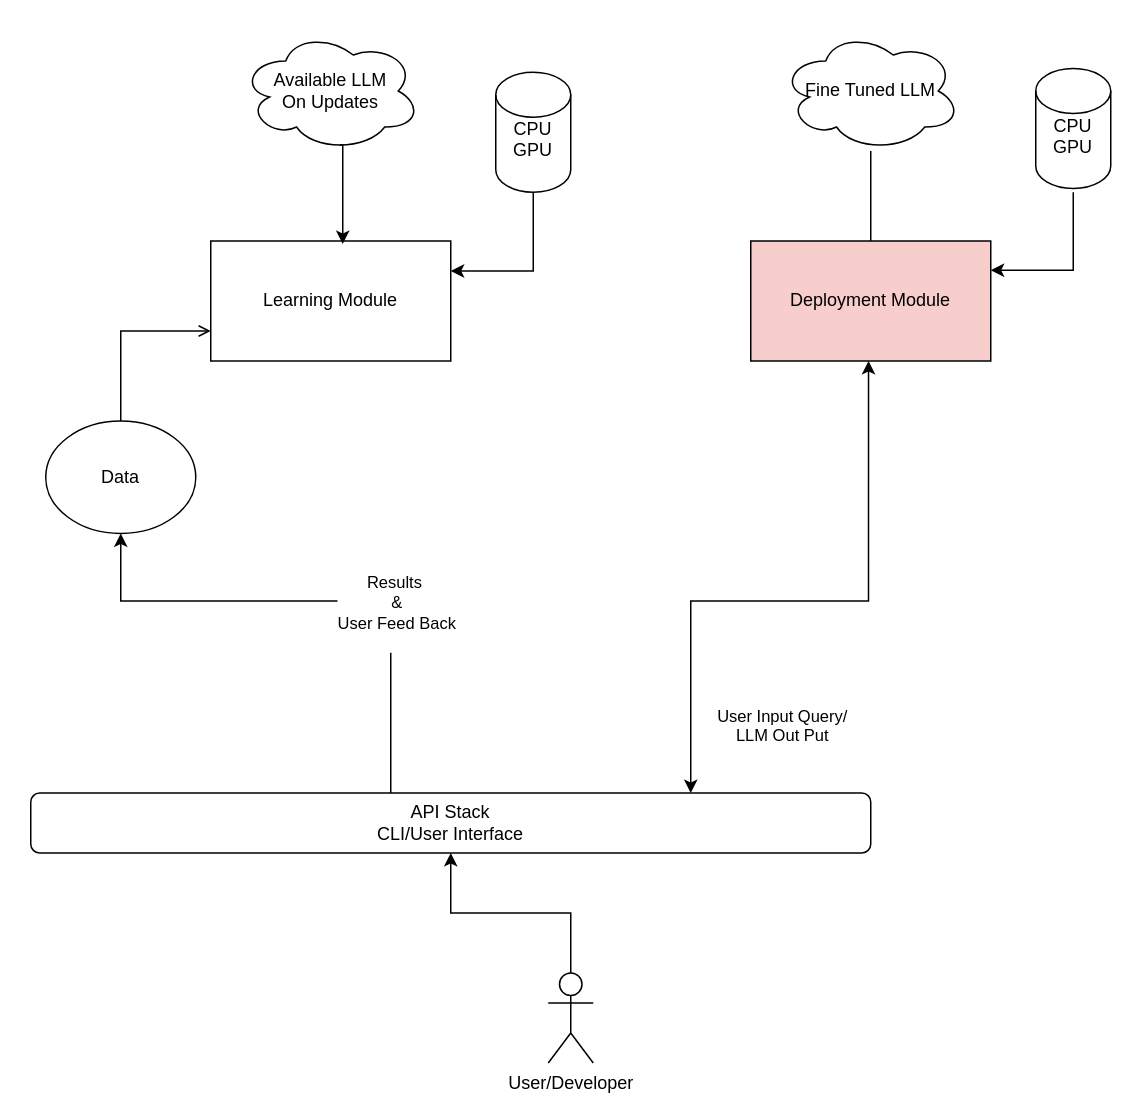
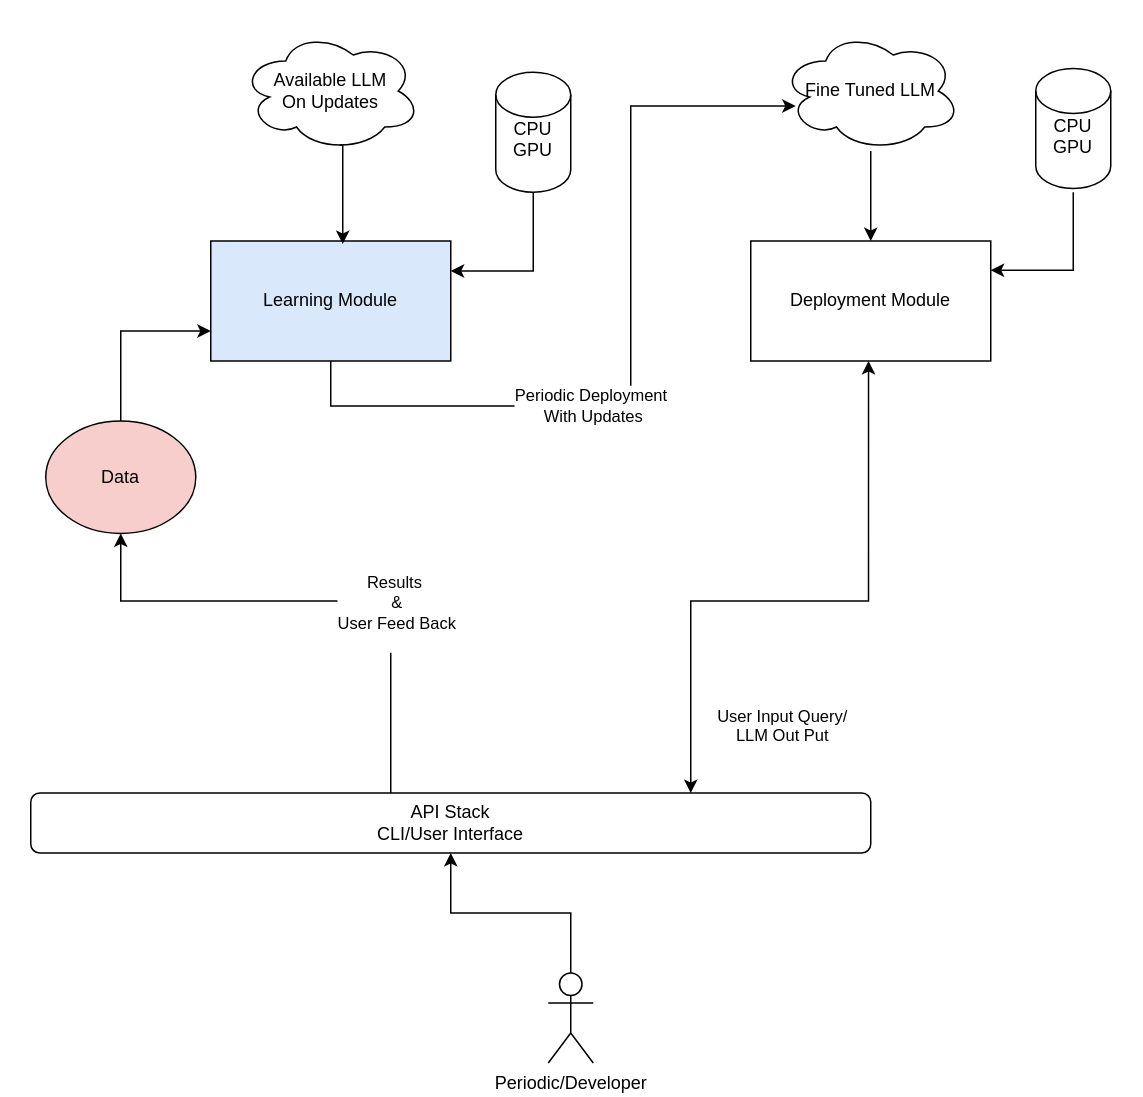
+ <mxCell id="7" style="edgeStyle=orthogonalEdgeStyle;rounded=0;orthogonalLoop=1;jettySize=auto;html=1;exitX=0.5;exitY=1;exitDx=0;exitDy=0;entryX=0.083;entryY=0.625;entryDx=0;entryDy=0;entryPerimeter=0;" edge="1" parent="1" source="2" target="20"><mxGeometry relative="1" as="geometry"><mxPoint x="510" y="60" as="targetPoint" /><Array as="points"><mxPoint x="220" y="270" /><mxPoint x="420" y="270" /><mxPoint x="420" y="70" /></Array></mxGeometry></mxCell>
+ <mxCell id="8" value="Periodic Deployment&amp;nbsp;&lt;div&gt;With Updates&lt;/div&gt;" style="edgeLabel;html=1;align=center;verticalAlign=middle;resizable=0;points=[];" vertex="1" connectable="0" parent="7"><mxGeometry x="-0.246" y="1" relative="1" as="geometry"><mxPoint as="offset" /></mxGeometry></mxCell>
- <mxCell id="19" style="edgeStyle=orthogonalEdgeStyle;rounded=0;orthogonalLoop=1;jettySize=auto;html=1;entryX=0.5;entryY=0;entryDx=0;entryDy=0;endArrow=none;" edge="1" parent="1" source="20" target="3"><mxGeometry relative="1" as="geometry" /></mxCell>
+ <mxCell id="19" style="edgeStyle=orthogonalEdgeStyle;rounded=0;orthogonalLoop=1;jettySize=auto;html=1;entryX=0.5;entryY=0;entryDx=0;entryDy=0;" edge="1" parent="1" source="20" target="3"><mxGeometry relative="1" as="geometry" /></mxCell>
- <mxCell id="2" value="Learning Module" style="rounded=0;whiteSpace=wrap;html=1;" vertex="1" parent="1"><mxGeometry x="140" y="160" width="160" height="80" as="geometry" /></mxCell>
+ <mxCell id="2" value="Learning Module" style="rounded=0;whiteSpace=wrap;html=1;fillColor=#dae8fc;" vertex="1" parent="1"><mxGeometry x="140" y="160" width="160" height="80" as="geometry" /></mxCell>
- <mxCell id="3" value="Deployment Module" style="rounded=0;whiteSpace=wrap;html=1;fillColor=#f8cecc;" vertex="1" parent="1"><mxGeometry x="500" y="160" width="160" height="80" as="geometry" /></mxCell>
+ <mxCell id="3" value="Deployment Module" style="rounded=0;whiteSpace=wrap;html=1;" vertex="1" parent="1"><mxGeometry x="500" y="160" width="160" height="80" as="geometry" /></mxCell>
- <mxCell id="16" style="edgeStyle=orthogonalEdgeStyle;rounded=0;orthogonalLoop=1;jettySize=auto;html=1;entryX=0;entryY=0.75;entryDx=0;entryDy=0;endArrow=open;" edge="1" parent="1" source="17" target="2"><mxGeometry relative="1" as="geometry"><mxPoint x="80" y="210" as="targetPoint" /><Array as="points"><mxPoint x="80" y="220" /></Array></mxGeometry></mxCell>
+ <mxCell id="16" style="edgeStyle=orthogonalEdgeStyle;rounded=0;orthogonalLoop=1;jettySize=auto;html=1;entryX=0;entryY=0.75;entryDx=0;entryDy=0;" edge="1" parent="1" source="17" target="2"><mxGeometry relative="1" as="geometry"><mxPoint x="80" y="210" as="targetPoint" /><Array as="points"><mxPoint x="80" y="220" /></Array></mxGeometry></mxCell>
- <mxCell id="17" value="&lt;div&gt;Data&lt;/div&gt;" style="ellipse;whiteSpace=wrap;html=1;" vertex="1" parent="1"><mxGeometry x="30" y="280" width="100" height="75" as="geometry" /></mxCell>
+ <mxCell id="17" value="&lt;div&gt;Data&lt;/div&gt;" style="ellipse;whiteSpace=wrap;html=1;fillColor=#f8cecc;" vertex="1" parent="1"><mxGeometry x="30" y="280" width="100" height="75" as="geometry" /></mxCell>
- <mxCell id="10" value="User/Developer" style="shape=umlActor;verticalLabelPosition=bottom;verticalAlign=top;html=1;outlineConnect=0;" vertex="1" parent="1"><mxGeometry x="365" y="648" width="30" height="60" as="geometry" /></mxCell>
+ <mxCell id="10" value="Periodic/Developer" style="shape=umlActor;verticalLabelPosition=bottom;verticalAlign=top;html=1;outlineConnect=0;" vertex="1" parent="1"><mxGeometry x="365" y="648" width="30" height="60" as="geometry" /></mxCell>
